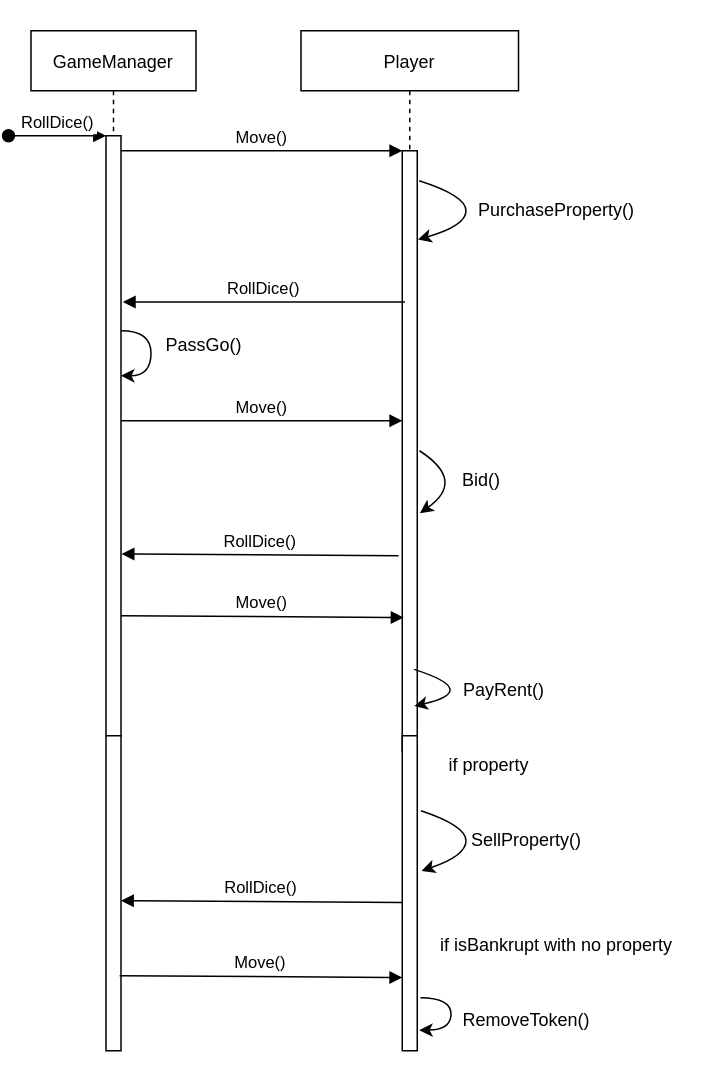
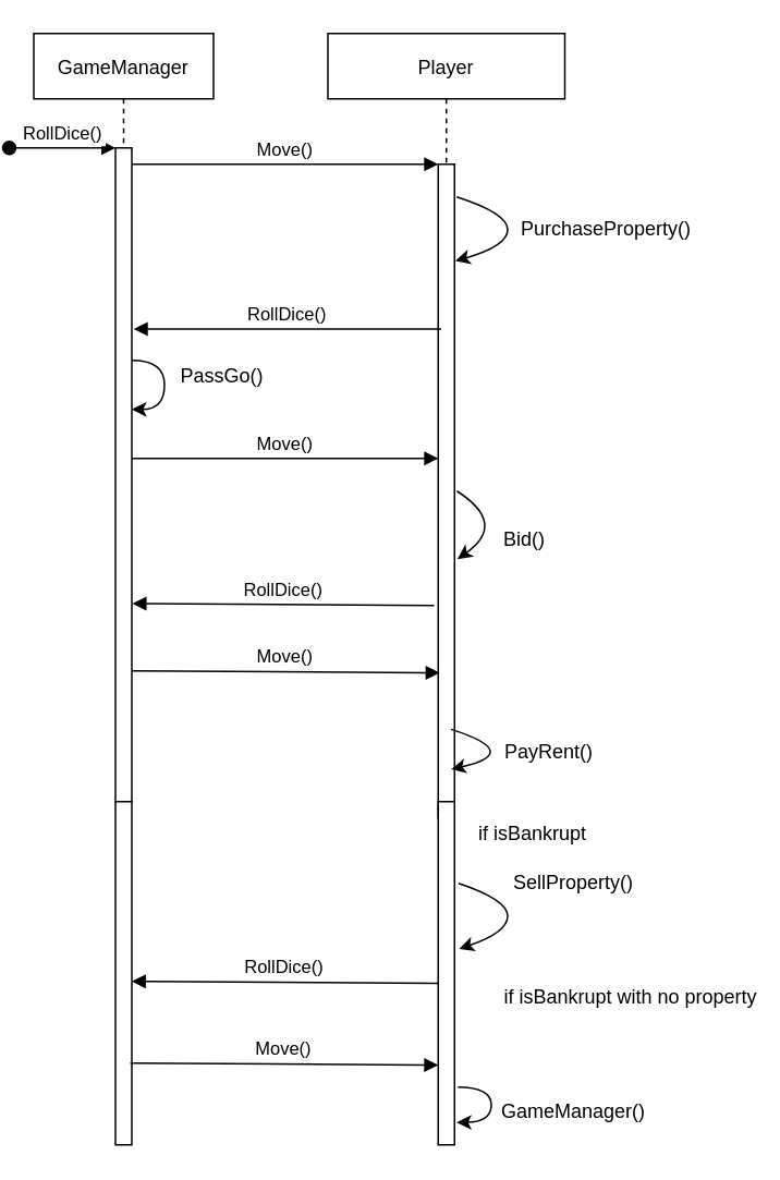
- <mxCell id="12" value="Bid()" style="text;html=1;align=center;verticalAlign=middle;resizable=0;points=[];autosize=1;strokeColor=none;fillColor=none;" parent="6" vertex="1"><mxGeometry x="100" y="290" width="40" height="20" as="geometry" /></mxCell>
+ <mxCell id="12" value="Bid()" style="text;html=1;align=center;verticalAlign=middle;resizable=0;points=[];autosize=1;strokeColor=none;fillColor=none;" parent="6" vertex="1"><mxGeometry x="100" y="300" width="40" height="20" as="geometry" /></mxCell>
- <mxCell id="22" value="if property" style="text;html=1;align=center;verticalAlign=middle;resizable=0;points=[];autosize=1;strokeColor=none;fillColor=none;" parent="1" vertex="1"><mxGeometry x="285" y="500" width="80" height="20" as="geometry" /></mxCell>
+ <mxCell id="22" value="if isBankrupt" style="text;html=1;align=center;verticalAlign=middle;resizable=0;points=[];autosize=1;strokeColor=none;fillColor=none;" parent="1" vertex="1"><mxGeometry x="285" y="500" width="80" height="20" as="geometry" /></mxCell>
- <mxCell id="25" value="SellProperty()" style="text;html=1;align=center;verticalAlign=middle;resizable=0;points=[];autosize=1;strokeColor=none;fillColor=none;" parent="1" vertex="1"><mxGeometry x="305" y="550" width="90" height="20" as="geometry" /></mxCell>
+ <mxCell id="25" value="SellProperty()" style="text;html=1;align=center;verticalAlign=middle;resizable=0;points=[];autosize=1;strokeColor=none;fillColor=none;" parent="1" vertex="1"><mxGeometry x="305" y="530" width="90" height="20" as="geometry" /></mxCell>
- <mxCell id="28" value="if isBankrupt with no property" style="text;html=1;align=center;verticalAlign=middle;resizable=0;points=[];autosize=1;strokeColor=none;fillColor=none;" parent="1" vertex="1"><mxGeometry x="285" y="620" width="170" height="20" as="geometry" /></mxCell>
+ <mxCell id="28" value="if isBankrupt with no property" style="text;html=1;align=center;verticalAlign=middle;resizable=0;points=[];autosize=1;strokeColor=none;fillColor=none;" parent="1" vertex="1"><mxGeometry x="300" y="600" width="170" height="20" as="geometry" /></mxCell>
- <mxCell id="30" value="RemoveToken()" style="text;html=1;align=center;verticalAlign=middle;resizable=0;points=[];autosize=1;strokeColor=none;fillColor=none;" parent="1" vertex="1"><mxGeometry x="300" y="670" width="100" height="20" as="geometry" /></mxCell>
+ <mxCell id="30" value="GameManager()" style="text;html=1;align=center;verticalAlign=middle;resizable=0;points=[];autosize=1;strokeColor=none;fillColor=none;" parent="1" vertex="1"><mxGeometry x="300" y="670" width="100" height="20" as="geometry" /></mxCell>
